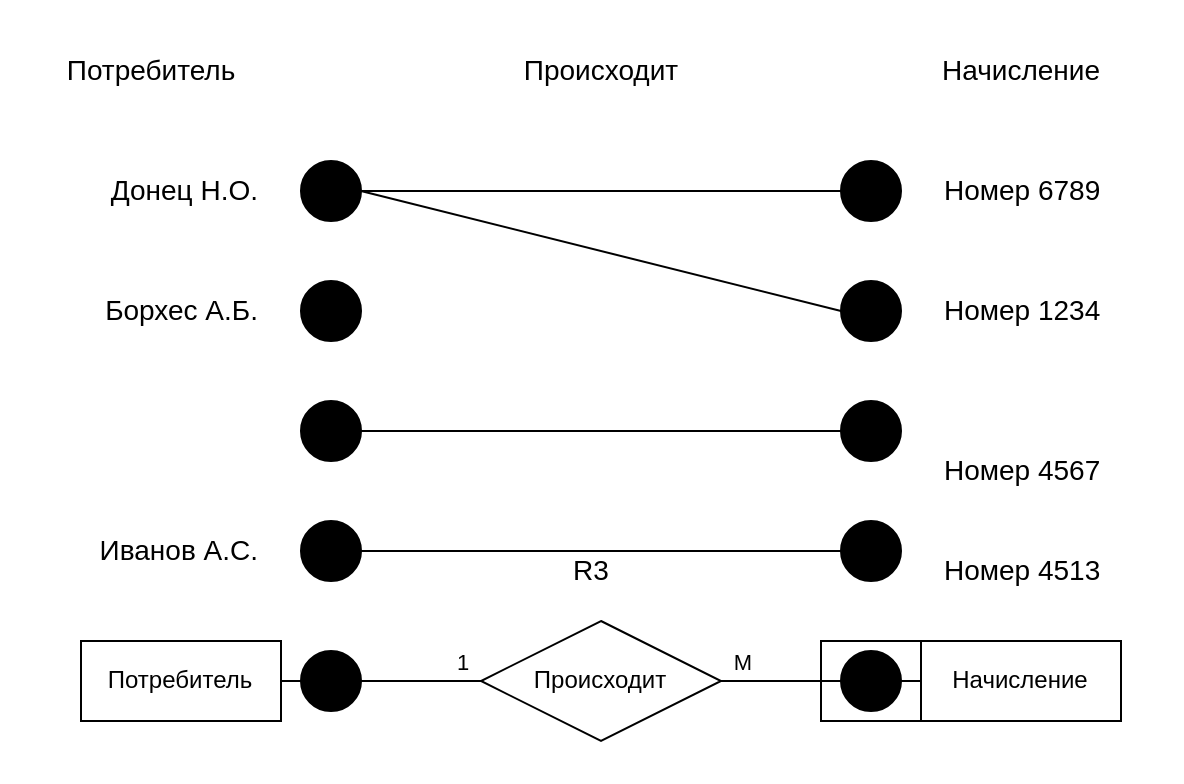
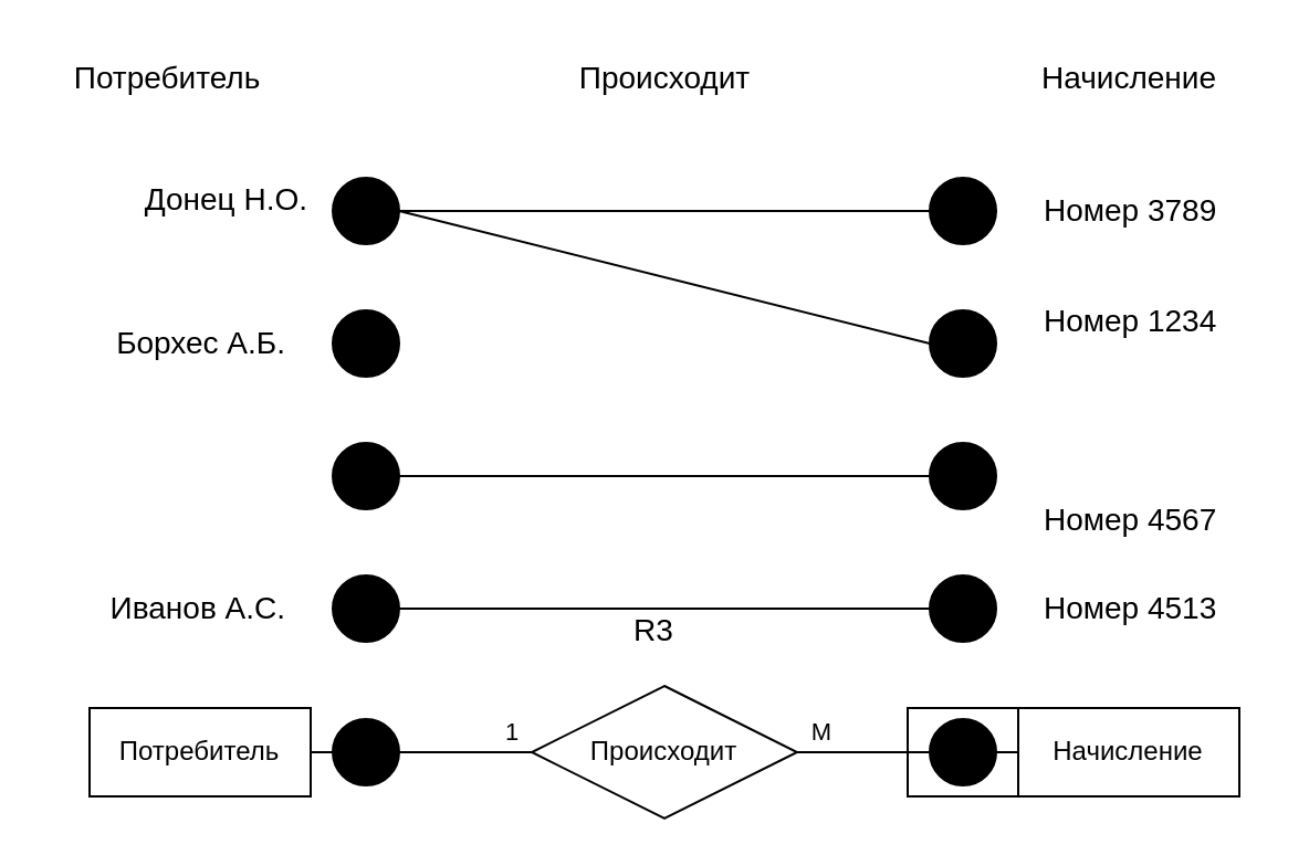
- <mxCell id="28" value="&lt;font style=&quot;font-size: 14px;&quot;&gt;Донец Н.О.&lt;/font&gt;" style="text;html=1;align=right;verticalAlign=middle;resizable=0;points=[];autosize=1;strokeColor=none;fillColor=none;" vertex="1" parent="1"><mxGeometry x="30" y="80" width="100" height="30" as="geometry" /></mxCell>
+ <mxCell id="28" value="&lt;font style=&quot;font-size: 14px;&quot;&gt;Донец Н.О.&lt;/font&gt;" style="text;html=1;align=right;verticalAlign=middle;resizable=0;points=[];autosize=1;strokeColor=none;fillColor=none;" vertex="1" parent="1"><mxGeometry x="40" y="75" width="100" height="30" as="geometry" /></mxCell>
- <mxCell id="31" value="&lt;span style=&quot;font-size: 14px;&quot;&gt;Номер 6789&lt;/span&gt;" style="text;html=1;align=left;verticalAlign=middle;resizable=0;points=[];autosize=1;strokeColor=none;fillColor=none;" vertex="1" parent="1"><mxGeometry x="470" y="80" width="100" height="30" as="geometry" /></mxCell>
+ <mxCell id="31" value="&lt;span style=&quot;font-size: 14px;&quot;&gt;Номер 3789&lt;/span&gt;" style="text;html=1;align=left;verticalAlign=middle;resizable=0;points=[];autosize=1;strokeColor=none;fillColor=none;" vertex="1" parent="1"><mxGeometry x="470" y="80" width="100" height="30" as="geometry" /></mxCell>
- <mxCell id="32" value="&lt;span style=&quot;font-size: 14px;&quot;&gt;Номер 1234&lt;/span&gt;" style="text;html=1;align=left;verticalAlign=middle;resizable=0;points=[];autosize=1;strokeColor=none;fillColor=none;" vertex="1" parent="1"><mxGeometry x="470" y="140" width="100" height="30" as="geometry" /></mxCell>
+ <mxCell id="32" value="&lt;span style=&quot;font-size: 14px;&quot;&gt;Номер 1234&lt;/span&gt;" style="text;html=1;align=left;verticalAlign=middle;resizable=0;points=[];autosize=1;strokeColor=none;fillColor=none;" vertex="1" parent="1"><mxGeometry x="470" y="130" width="100" height="30" as="geometry" /></mxCell>
- <mxCell id="34" value="&lt;span style=&quot;font-size: 14px;&quot;&gt;Номер 4513&lt;/span&gt;" style="text;html=1;align=left;verticalAlign=middle;resizable=0;points=[];autosize=1;strokeColor=none;fillColor=none;" vertex="1" parent="1"><mxGeometry x="470" y="270" width="100" height="30" as="geometry" /></mxCell>
+ <mxCell id="34" value="&lt;span style=&quot;font-size: 14px;&quot;&gt;Номер 4513&lt;/span&gt;" style="text;html=1;align=left;verticalAlign=middle;resizable=0;points=[];autosize=1;strokeColor=none;fillColor=none;" vertex="1" parent="1"><mxGeometry x="470" y="260" width="100" height="30" as="geometry" /></mxCell>
